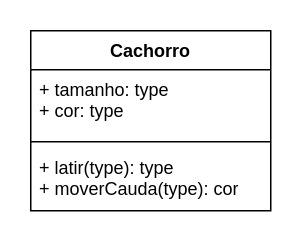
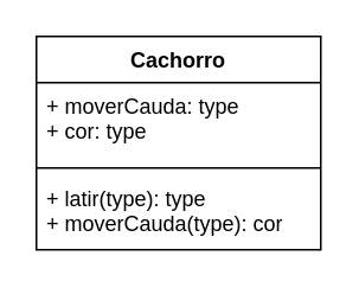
- <mxCell id="3" value="+ tamanho: type&lt;div&gt;+ cor: type&lt;br&gt;&lt;/div&gt;" style="text;strokeColor=none;fillColor=none;align=left;verticalAlign=top;spacingLeft=4;spacingRight=4;overflow=hidden;rotatable=0;points=[[0,0.5],[1,0.5]];portConstraint=eastwest;whiteSpace=wrap;html=1;" vertex="1" parent="2"><mxGeometry y="26" width="160" height="44" as="geometry" /></mxCell>
+ <mxCell id="3" value="+ moverCauda: type&lt;div&gt;+ cor: type&lt;br&gt;&lt;/div&gt;" style="text;strokeColor=none;fillColor=none;align=left;verticalAlign=top;spacingLeft=4;spacingRight=4;overflow=hidden;rotatable=0;points=[[0,0.5],[1,0.5]];portConstraint=eastwest;whiteSpace=wrap;html=1;" vertex="1" parent="2"><mxGeometry y="26" width="160" height="44" as="geometry" /></mxCell>
